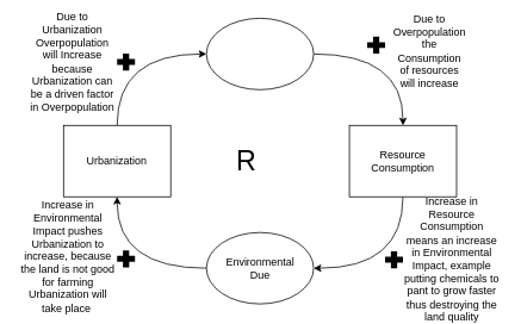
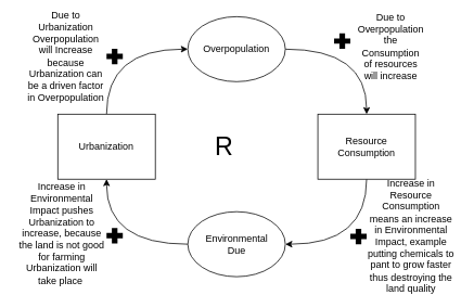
+ <mxCell id="10" value="Overpopulation" style="text;html=1;strokeColor=none;fillColor=none;align=center;verticalAlign=middle;whiteSpace=wrap;rounded=0;" vertex="1" parent="1"><mxGeometry x="240" y="45" width="100" height="30" as="geometry" /></mxCell>
